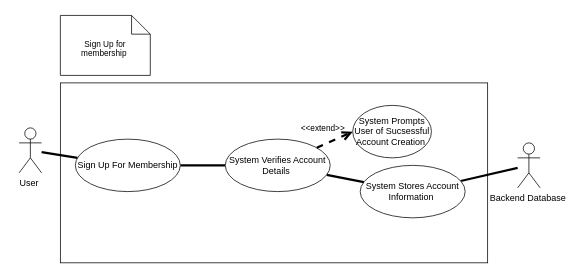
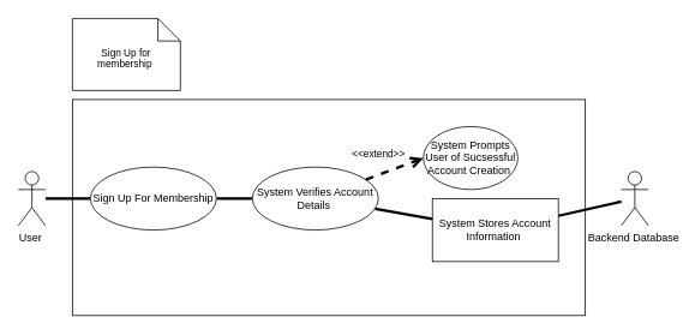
- <mxCell id="3" value="User&amp;nbsp;&lt;div&gt;&lt;br&gt;&lt;/div&gt;" style="shape=umlActor;verticalLabelPosition=bottom;verticalAlign=top;html=1;outlineConnect=0;" vertex="1" parent="1"><mxGeometry x="25" y="170" width="30" height="60" as="geometry" /></mxCell>
+ <mxCell id="3" value="User&amp;nbsp;&lt;div&gt;&lt;br&gt;&lt;/div&gt;" style="shape=umlActor;verticalLabelPosition=bottom;verticalAlign=top;html=1;outlineConnect=0;" vertex="1" parent="1"><mxGeometry x="20" y="190" width="30" height="60" as="geometry" /></mxCell>
- <mxCell id="11" value="System Verifies Account Details&amp;nbsp;" style="ellipse;whiteSpace=wrap;html=1;" vertex="1" parent="1"><mxGeometry x="300" y="185" width="140" height="70" as="geometry" /></mxCell>
+ <mxCell id="11" value="System Verifies Account Details&amp;nbsp;" style="ellipse;whiteSpace=wrap;html=1;" vertex="1" parent="1"><mxGeometry x="280" y="185" width="140" height="70" as="geometry" /></mxCell>
- <mxCell id="9" value="System Stores Account Information&amp;nbsp;" style="ellipse;whiteSpace=wrap;html=1;" vertex="1" parent="1"><mxGeometry x="480" y="220" width="140" height="70" as="geometry" /></mxCell>
+ <mxCell id="9" value="System Stores Account Information&amp;nbsp;" style="whiteSpace=wrap;html=1;rounded=0;" vertex="1" parent="1"><mxGeometry x="480" y="220" width="140" height="70" as="geometry" /></mxCell>
